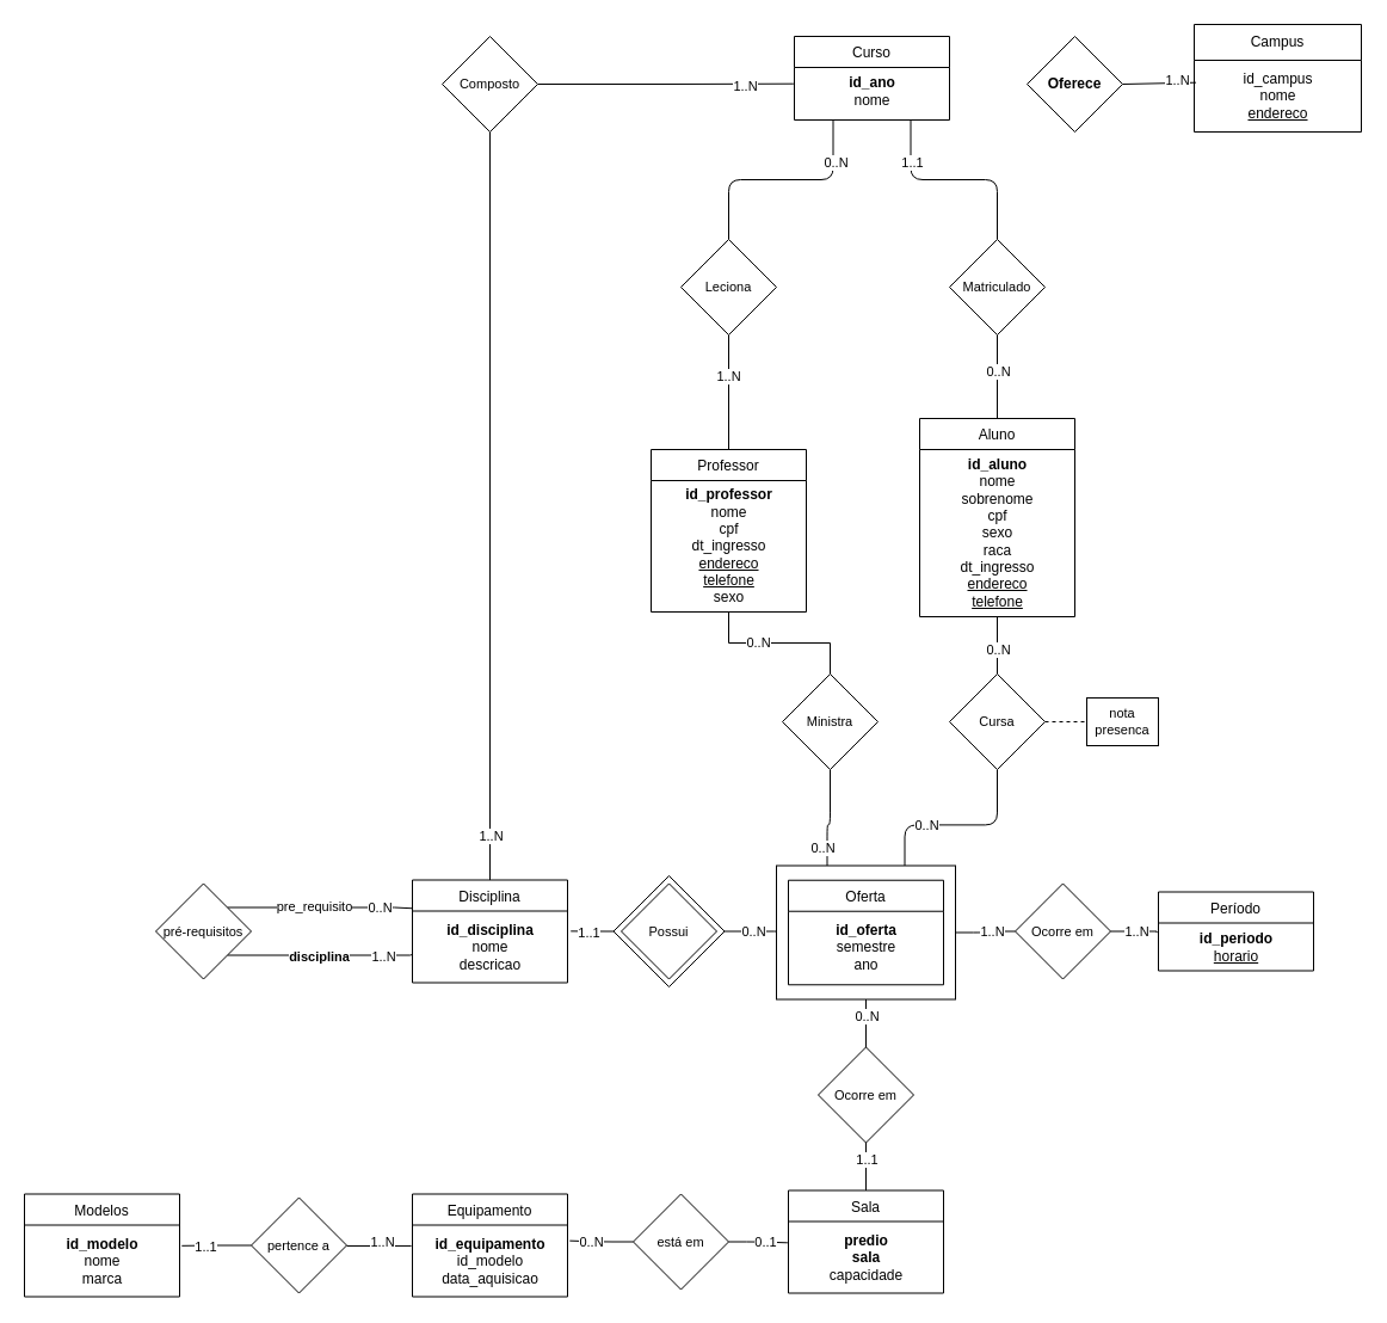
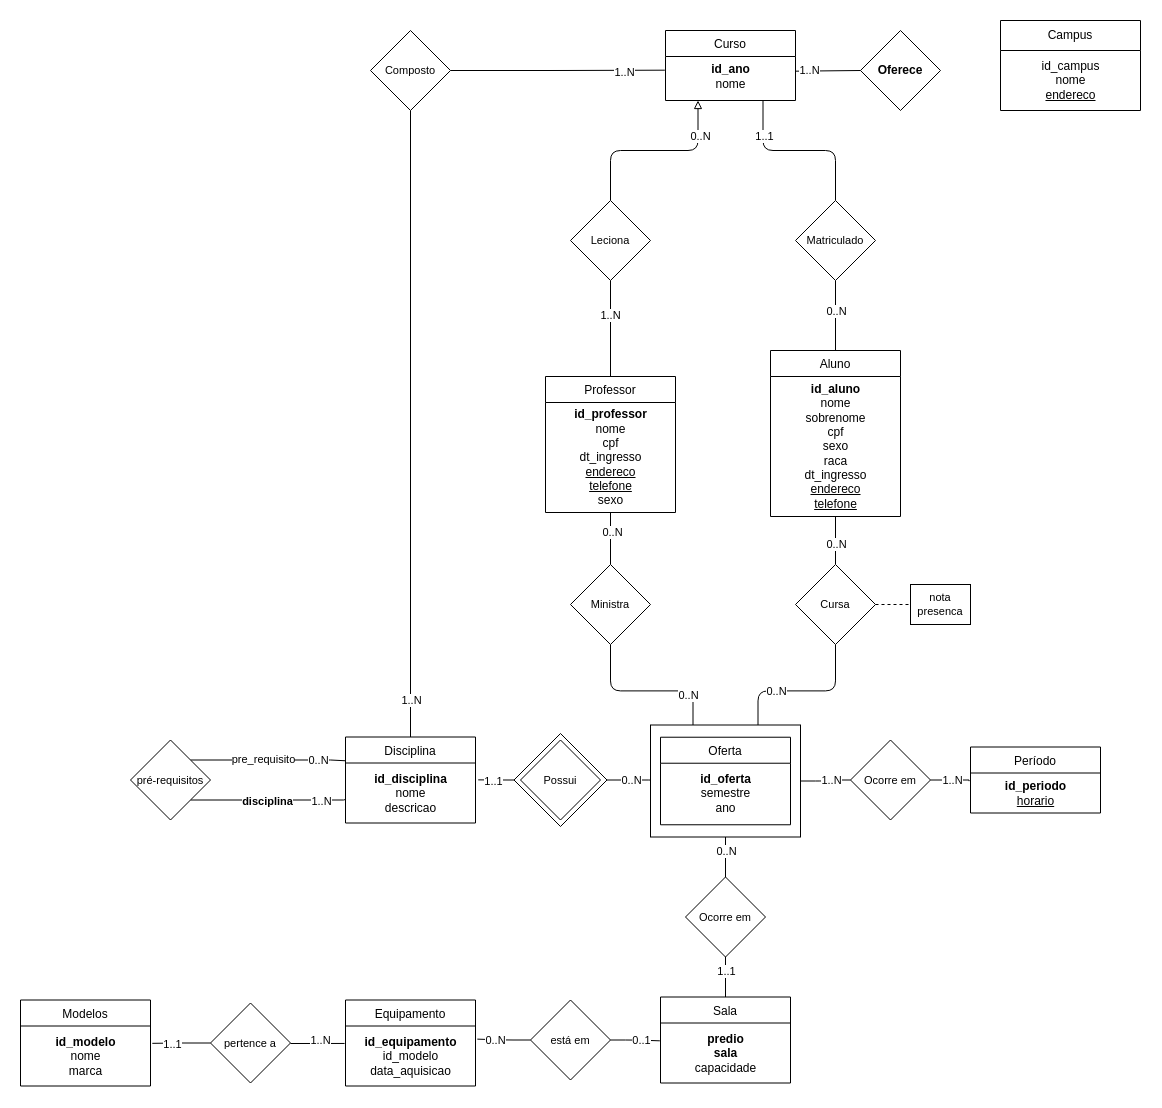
- <mxCell id="86" value="" style="endArrow=none;html=1;exitX=1;exitY=0.5;exitDx=0;exitDy=0;entryX=0.011;entryY=0.311;entryDx=0;entryDy=0;entryPerimeter=0;" edge="1" parent="1" source="85" target="84"><mxGeometry width="50" height="50" relative="1" as="geometry"><mxPoint x="1070" y="210" as="sourcePoint" /><mxPoint x="1120" y="160" as="targetPoint" /></mxGeometry></mxCell>
- <mxCell id="87" value="1..N" style="edgeLabel;html=1;align=center;verticalAlign=middle;resizable=0;points=[];" vertex="1" connectable="0" parent="86"><mxGeometry x="0.489" y="2" relative="1" as="geometry"><mxPoint as="offset" /></mxGeometry></mxCell>
+ <mxCell id="88" value="" style="endArrow=none;html=1;exitX=0.999;exitY=0.367;exitDx=0;exitDy=0;exitPerimeter=0;entryX=0;entryY=0.5;entryDx=0;entryDy=0;" edge="1" parent="1" source="3" target="85"><mxGeometry width="50" height="50" relative="1" as="geometry"><mxPoint x="1070" y="210" as="sourcePoint" /><mxPoint x="1120" y="160" as="targetPoint" /></mxGeometry></mxCell>
+ <mxCell id="89" value="1..N" style="edgeLabel;html=1;align=center;verticalAlign=middle;resizable=0;points=[];" vertex="1" connectable="0" parent="88"><mxGeometry x="-0.577" y="1" relative="1" as="geometry"><mxPoint as="offset" /></mxGeometry></mxCell>
- <mxCell id="57" style="edgeStyle=orthogonalEdgeStyle;rounded=1;orthogonalLoop=1;jettySize=auto;html=1;exitX=0.5;exitY=0;exitDx=0;exitDy=0;entryX=0.25;entryY=1;entryDx=0;entryDy=0;labelBackgroundColor=default;strokeColor=default;fontFamily=Helvetica;fontSize=11;fontColor=default;endArrow=none;endFill=0;" parent="1" source="61" target="2" edge="1"><mxGeometry relative="1" as="geometry" /></mxCell>
+ <mxCell id="57" style="edgeStyle=orthogonalEdgeStyle;rounded=1;orthogonalLoop=1;jettySize=auto;html=1;exitX=0.5;exitY=0;exitDx=0;exitDy=0;entryX=0.25;entryY=1;entryDx=0;entryDy=0;labelBackgroundColor=default;strokeColor=default;fontFamily=Helvetica;fontSize=11;fontColor=default;endArrow=block;endFill=0;" parent="1" source="61" target="2" edge="1"><mxGeometry relative="1" as="geometry" /></mxCell>
- <mxCell id="39" value="Ministra" style="rhombus;whiteSpace=wrap;html=1;fontFamily=Helvetica;fontSize=11;fontColor=default;" parent="1" vertex="1"><mxGeometry x="655" y="564" width="80" height="80" as="geometry" /></mxCell>
+ <mxCell id="39" value="Ministra" style="rhombus;whiteSpace=wrap;html=1;fontFamily=Helvetica;fontSize=11;fontColor=default;" parent="1" vertex="1"><mxGeometry x="570" y="564" width="80" height="80" as="geometry" /></mxCell>
